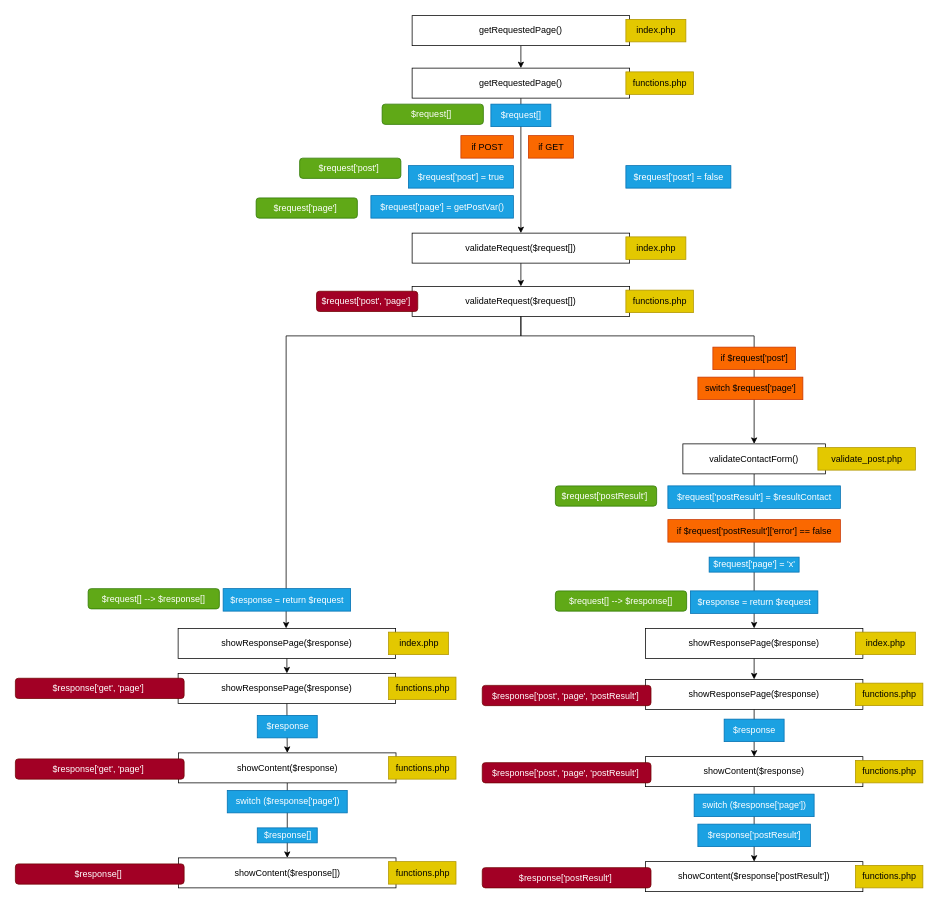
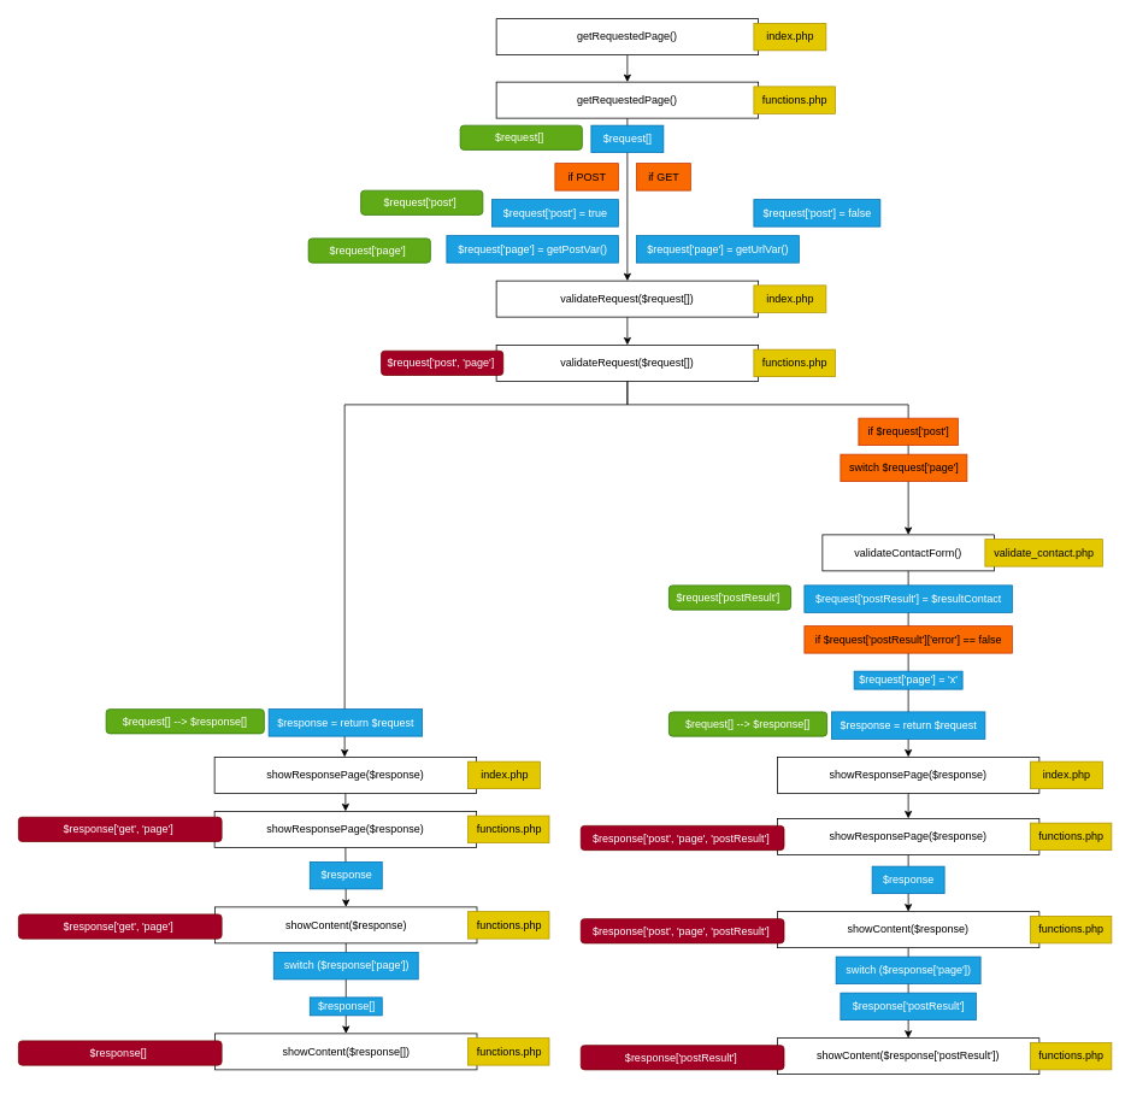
+ <mxCell id="43" value="$request['page'] = getUrlVar()" style="text;html=1;align=center;verticalAlign=middle;resizable=0;points=[];autosize=1;strokeColor=#006EAF;fillColor=#1ba1e2;rounded=0;fontColor=#ffffff;" parent="1" vertex="1"><mxGeometry x="704" y="260" width="180" height="30" as="geometry" /></mxCell>
- <mxCell id="27" value="validate_post.php" style="text;html=1;align=center;verticalAlign=middle;resizable=0;points=[];autosize=1;strokeColor=#B09500;fillColor=#e3c800;rounded=0;fontColor=#000000;" parent="1" vertex="1"><mxGeometry x="1090" y="596" width="130" height="30" as="geometry" /></mxCell>
+ <mxCell id="27" value="validate_contact.php" style="text;html=1;align=center;verticalAlign=middle;resizable=0;points=[];autosize=1;strokeColor=#B09500;fillColor=#e3c800;rounded=0;fontColor=#000000;" parent="1" vertex="1"><mxGeometry x="1090" y="596" width="130" height="30" as="geometry" /></mxCell>
